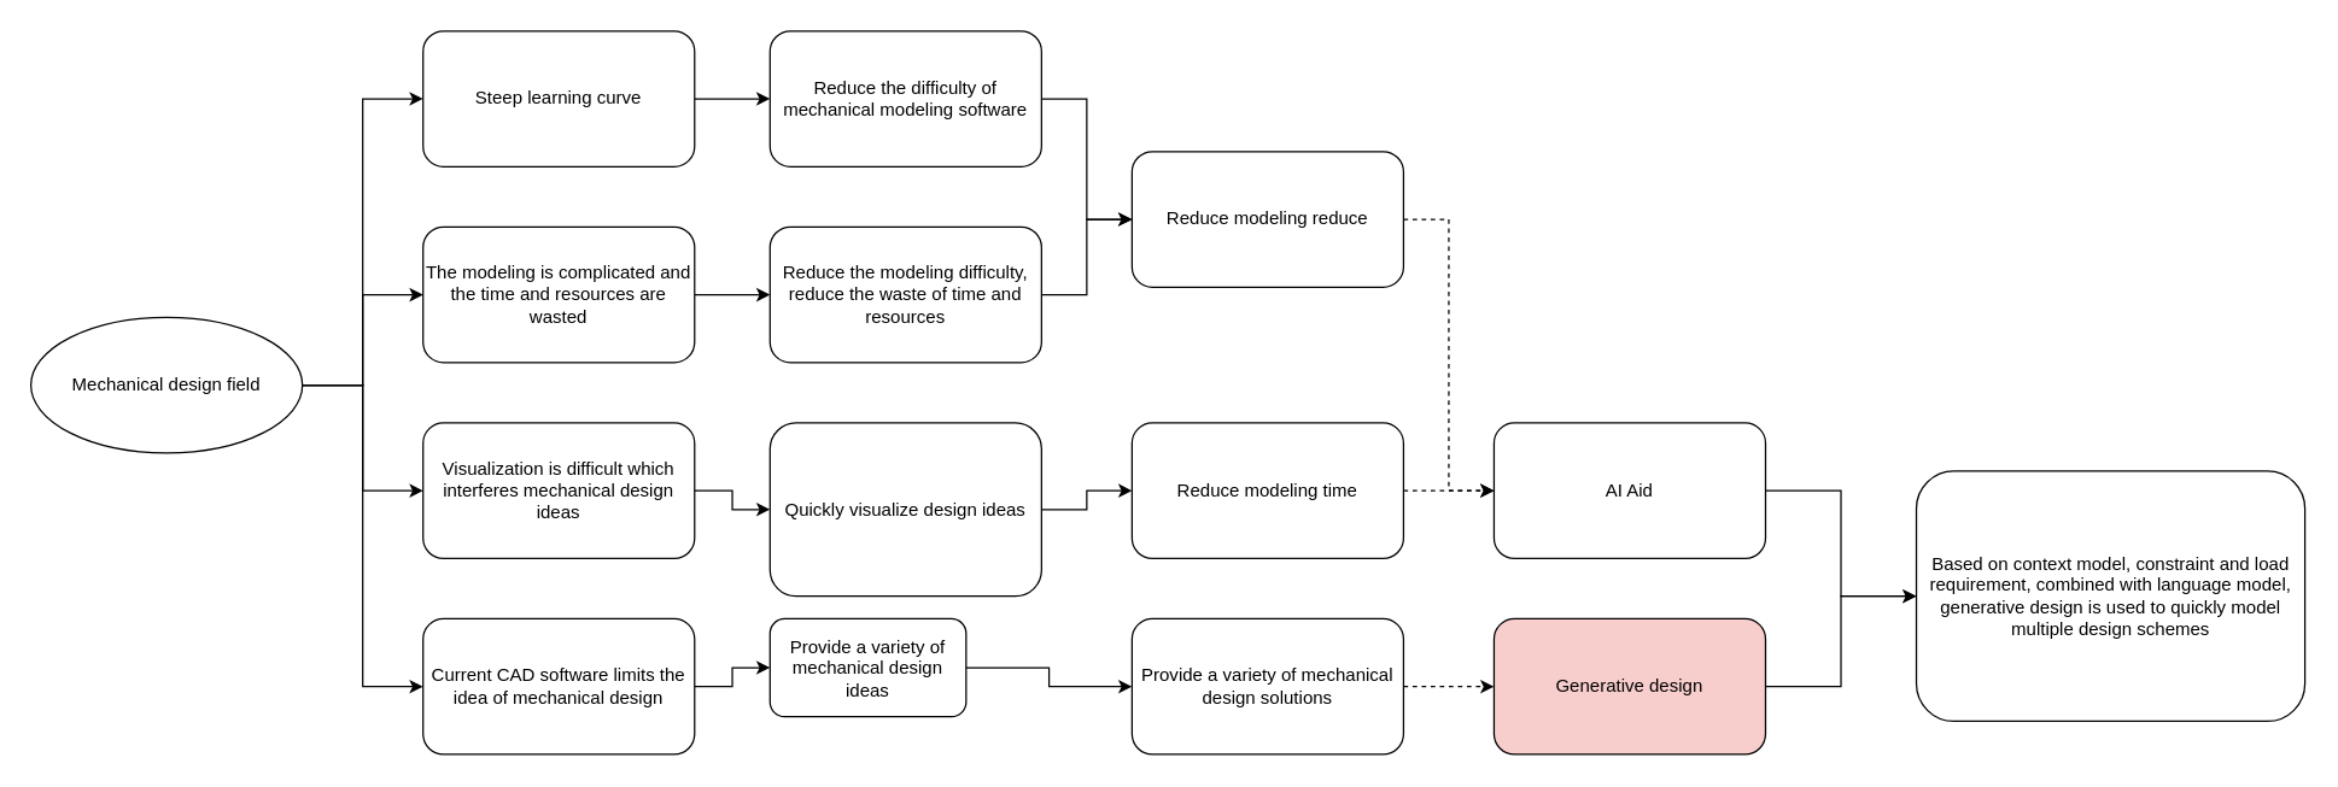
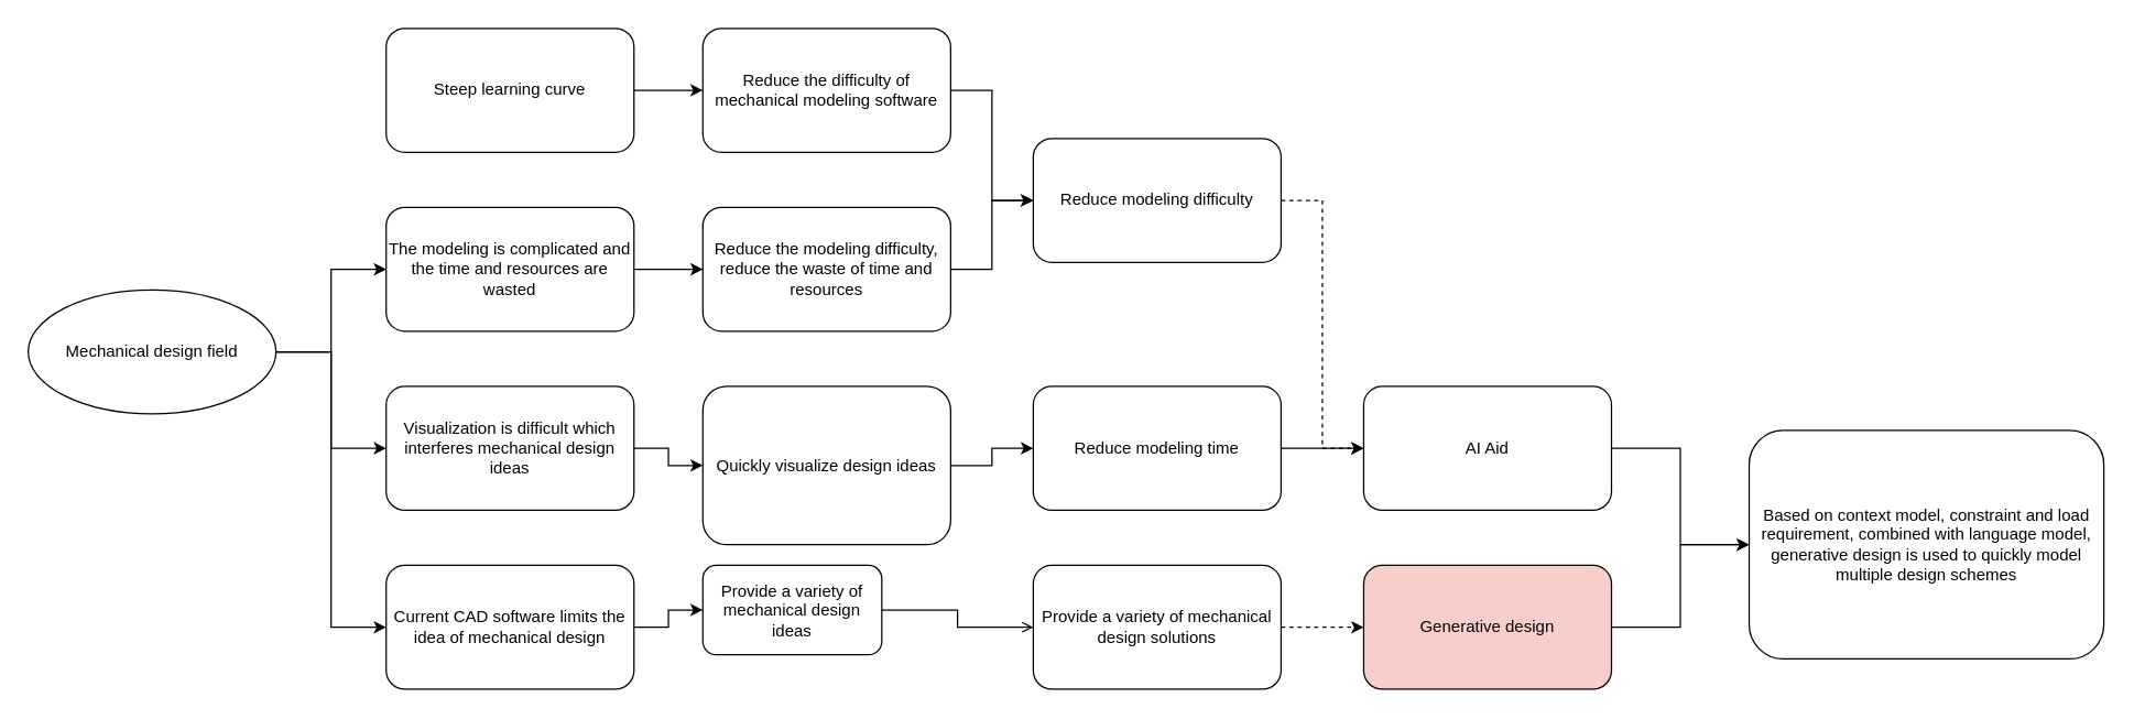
- <mxCell id="4" value="" style="edgeStyle=orthogonalEdgeStyle;rounded=0;orthogonalLoop=1;jettySize=auto;html=1;entryX=0;entryY=0.5;entryDx=0;entryDy=0;" edge="1" parent="1" source="6" target="18"><mxGeometry relative="1" as="geometry" /></mxCell>
- <mxCell id="32" value="Reduce modeling reduce" style="rounded=1;whiteSpace=wrap;html=1;" vertex="1" parent="1"><mxGeometry x="750" y="100" width="180" height="90" as="geometry" /></mxCell>
+ <mxCell id="32" value="Reduce modeling difficulty" style="rounded=1;whiteSpace=wrap;html=1;" vertex="1" parent="1"><mxGeometry x="750" y="100" width="180" height="90" as="geometry" /></mxCell>
- <mxCell id="27" style="edgeStyle=orthogonalEdgeStyle;rounded=0;orthogonalLoop=1;jettySize=auto;html=1;entryX=0;entryY=0.5;entryDx=0;entryDy=0;dashed=1;" edge="1" parent="1" source="28" target="12"><mxGeometry relative="1" as="geometry" /></mxCell>
+ <mxCell id="27" style="edgeStyle=orthogonalEdgeStyle;rounded=0;orthogonalLoop=1;jettySize=auto;html=1;entryX=0;entryY=0.5;entryDx=0;entryDy=0;" edge="1" parent="1" source="28" target="12"><mxGeometry relative="1" as="geometry" /></mxCell>
- <mxCell id="23" value="" style="edgeStyle=orthogonalEdgeStyle;rounded=0;orthogonalLoop=1;jettySize=auto;html=1;" edge="1" parent="1" source="24" target="30"><mxGeometry relative="1" as="geometry" /></mxCell>
+ <mxCell id="23" value="" style="edgeStyle=orthogonalEdgeStyle;rounded=0;orthogonalLoop=1;jettySize=auto;html=1;endArrow=open;" edge="1" parent="1" source="24" target="30"><mxGeometry relative="1" as="geometry" /></mxCell>
